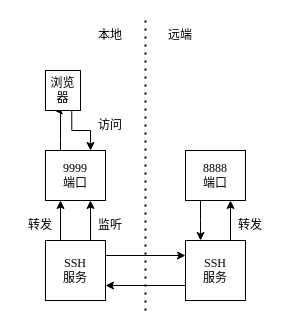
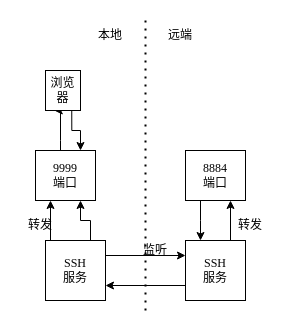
- <mxCell id="18" value="访问" style="text;html=1;strokeColor=none;fillColor=none;align=center;verticalAlign=middle;whiteSpace=wrap;rounded=0;fontFamily=PingHei;" vertex="1" parent="1"><mxGeometry x="90" y="110" width="40" height="30" as="geometry" /></mxCell>
- <mxCell id="3" value="9999&lt;br&gt;端口" style="rounded=0;whiteSpace=wrap;html=1;fontFamily=PingHei;" vertex="1" parent="1"><mxGeometry x="45" y="150" width="60" height="50" as="geometry" /></mxCell>
+ <mxCell id="3" value="9999&lt;br&gt;端口" style="rounded=0;whiteSpace=wrap;html=1;fontFamily=PingHei;" vertex="1" parent="1"><mxGeometry x="35" y="150" width="60" height="50" as="geometry" /></mxCell>
- <mxCell id="12" value="8888&lt;br&gt;端口" style="rounded=0;whiteSpace=wrap;html=1;fontFamily=PingHei;" vertex="1" parent="1"><mxGeometry x="185" y="150" width="60" height="50" as="geometry" /></mxCell>
+ <mxCell id="12" value="8884&lt;br&gt;端口" style="rounded=0;whiteSpace=wrap;html=1;fontFamily=PingHei;" vertex="1" parent="1"><mxGeometry x="185" y="150" width="60" height="50" as="geometry" /></mxCell>
- <mxCell id="10" value="监听" style="text;html=1;strokeColor=none;fillColor=none;align=center;verticalAlign=middle;whiteSpace=wrap;rounded=0;fontFamily=PingHei;" vertex="1" parent="1"><mxGeometry x="90" y="210" width="40" height="30" as="geometry" /></mxCell>
+ <mxCell id="10" value="监听" style="text;html=1;strokeColor=none;fillColor=none;align=center;verticalAlign=middle;whiteSpace=wrap;rounded=0;fontFamily=PingHei;" vertex="1" parent="1"><mxGeometry x="135" y="235" width="40" height="30" as="geometry" /></mxCell>
